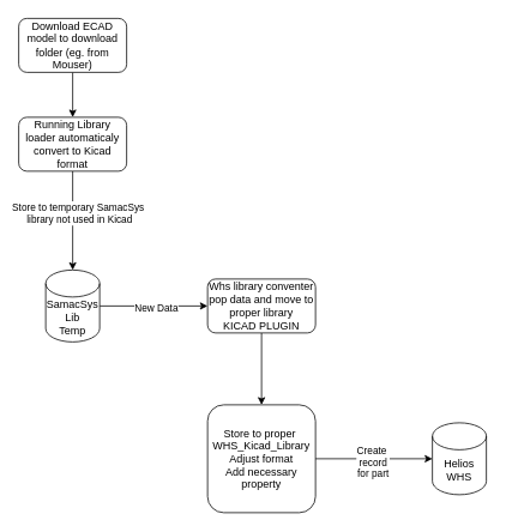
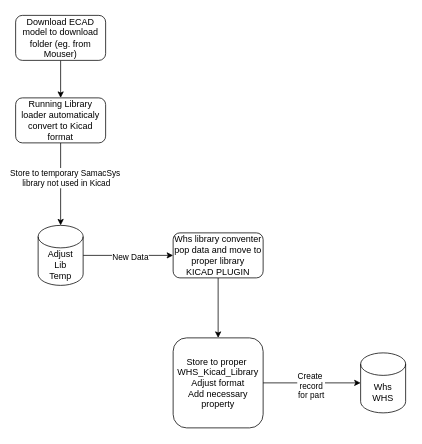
- <mxCell id="9" value="SamacSys&lt;br&gt;Lib&lt;br&gt;Temp" style="shape=cylinder3;whiteSpace=wrap;html=1;boundedLbl=1;backgroundOutline=1;size=15;" parent="1" vertex="1"><mxGeometry x="50" y="300" width="60" height="80" as="geometry" /></mxCell>
+ <mxCell id="9" value="Adjust&lt;br&gt;Lib&lt;br&gt;Temp" style="shape=cylinder3;whiteSpace=wrap;html=1;boundedLbl=1;backgroundOutline=1;size=15;" parent="1" vertex="1"><mxGeometry x="50" y="300" width="60" height="80" as="geometry" /></mxCell>
- <mxCell id="13" value="Helios&lt;br&gt;WHS" style="shape=cylinder3;whiteSpace=wrap;html=1;boundedLbl=1;backgroundOutline=1;size=15;" parent="1" vertex="1"><mxGeometry x="480" y="470" width="60" height="80" as="geometry" /></mxCell>
+ <mxCell id="13" value="Whs&lt;br&gt;WHS" style="shape=cylinder3;whiteSpace=wrap;html=1;boundedLbl=1;backgroundOutline=1;size=15;" parent="1" vertex="1"><mxGeometry x="480" y="470" width="60" height="80" as="geometry" /></mxCell>
